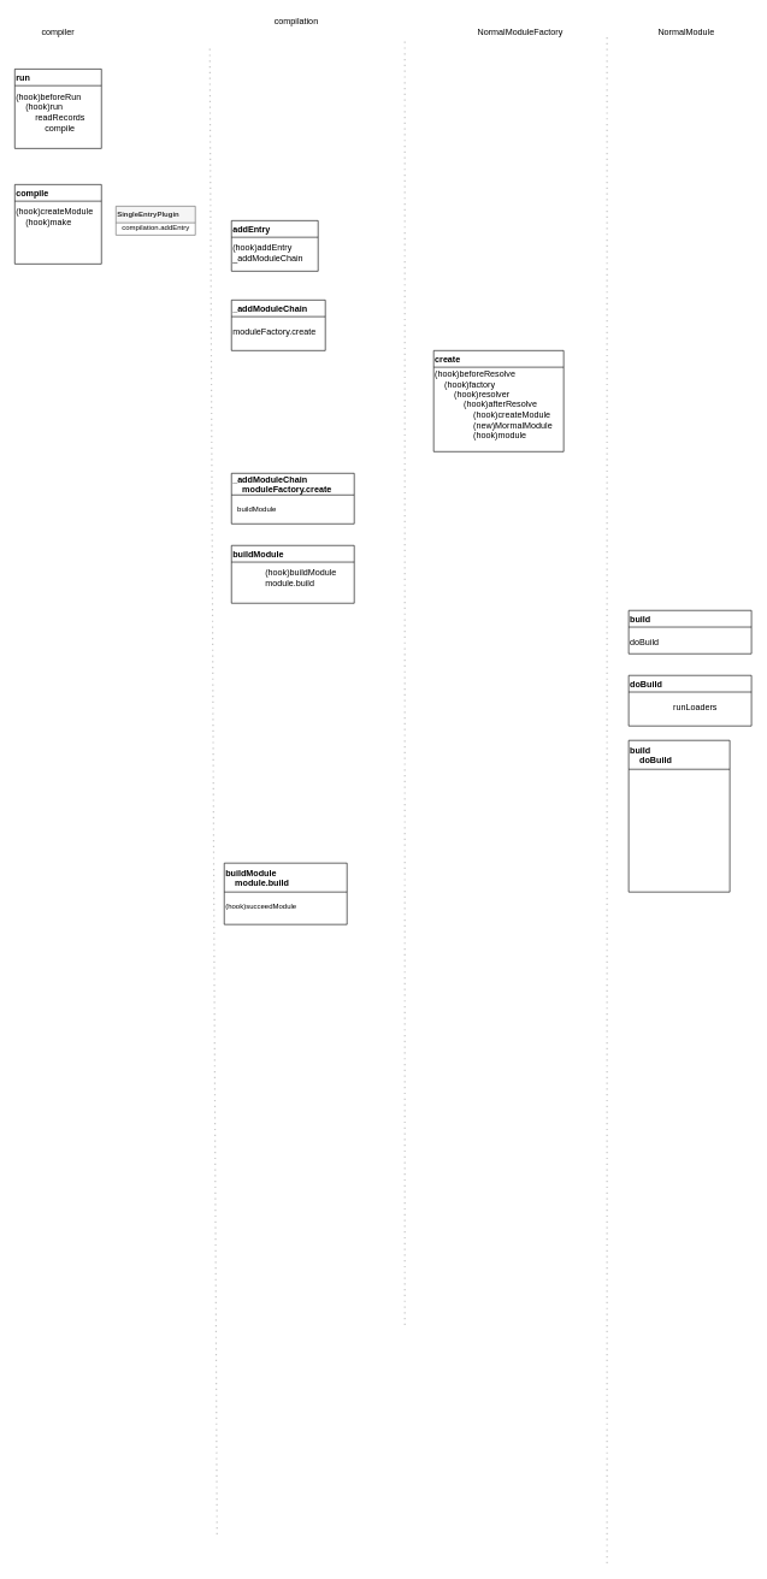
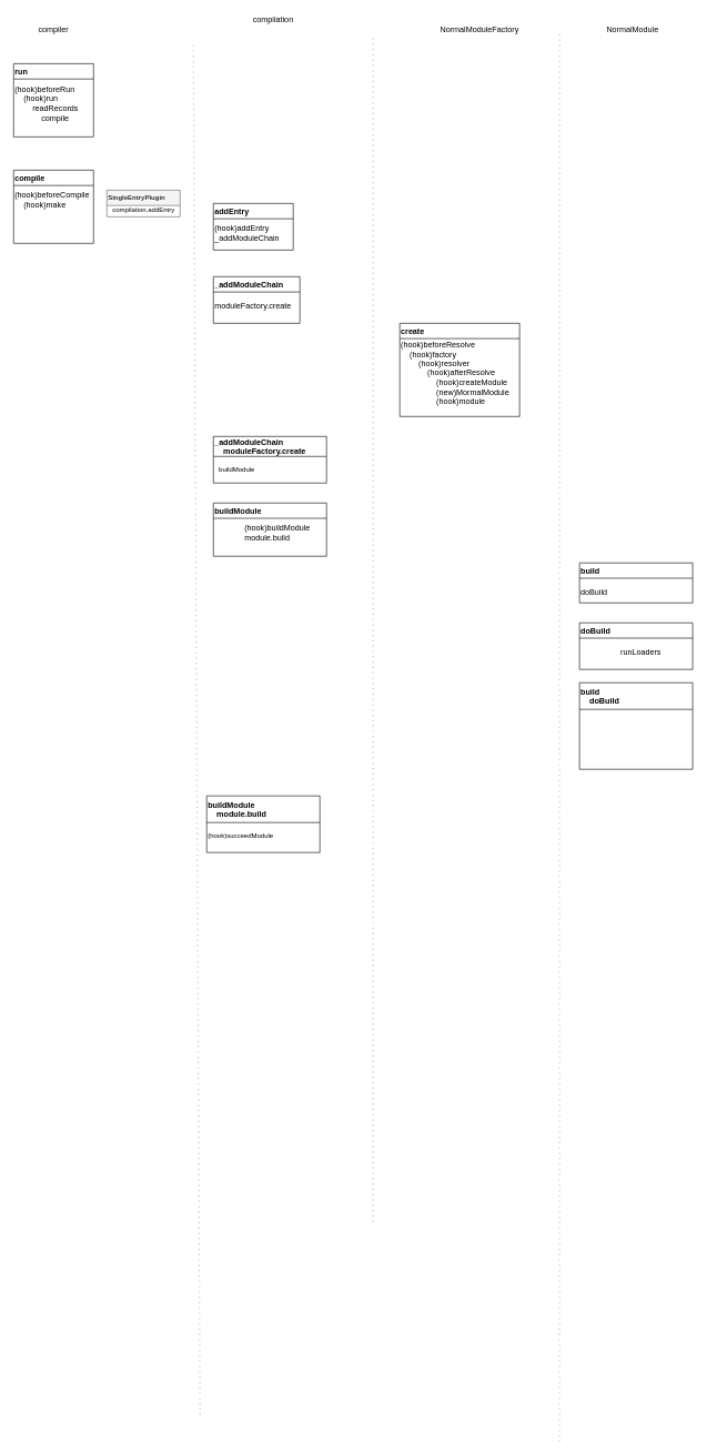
- <mxCell id="7" value="(hook)createModule&lt;br&gt;&amp;nbsp; &amp;nbsp; (hook)make&lt;br&gt;" style="text;html=1;align=left;verticalAlign=middle;resizable=0;points=[];autosize=1;" parent="6" vertex="1"><mxGeometry y="30" width="130" height="30" as="geometry" /></mxCell>
+ <mxCell id="7" value="(hook)beforeCompile&lt;br&gt;&amp;nbsp; &amp;nbsp; (hook)make&lt;br&gt;" style="text;html=1;align=left;verticalAlign=middle;resizable=0;points=[];autosize=1;" parent="6" vertex="1"><mxGeometry y="30" width="130" height="30" as="geometry" /></mxCell>
- <mxCell id="29" value="build&#10;    doBuild" style="swimlane;align=left;startSize=40;" parent="1" vertex="1"><mxGeometry x="870" y="1025" width="140" height="210" as="geometry" /></mxCell>
+ <mxCell id="29" value="build&#10;    doBuild" style="swimlane;align=left;startSize=40;" parent="1" vertex="1"><mxGeometry x="870" y="1025" width="170" height="130" as="geometry" /></mxCell>
